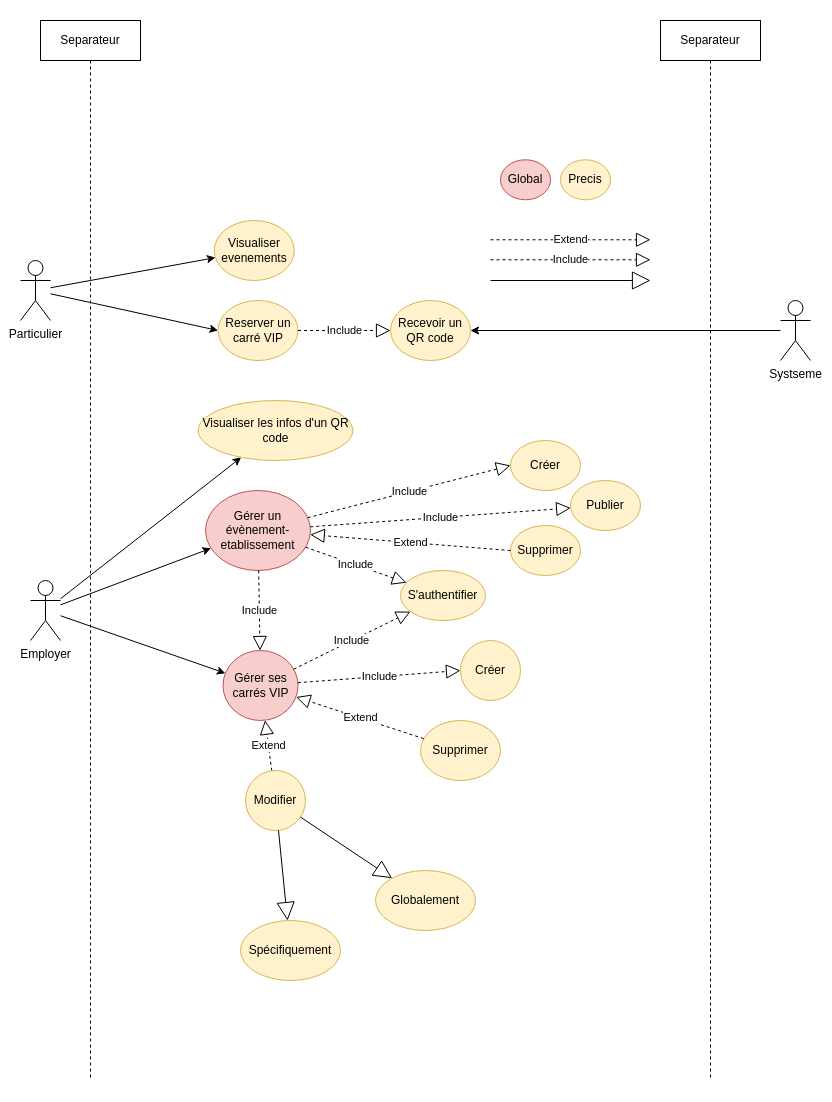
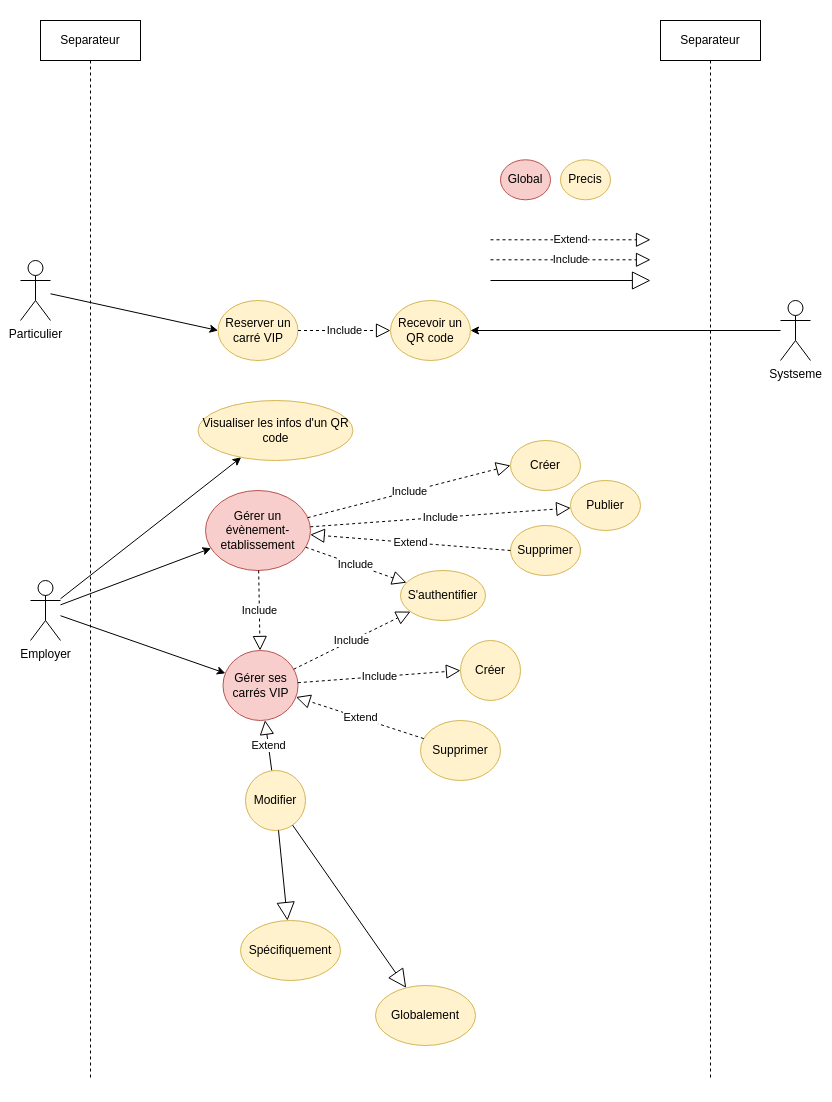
- <mxCell id="24" value="Visualiser evenements" style="ellipse;whiteSpace=wrap;html=1;fillColor=#fff2cc;strokeColor=#d6b656;" parent="1" vertex="1"><mxGeometry x="213.75" y="220" width="80" height="60" as="geometry" /></mxCell>
- <mxCell id="25" style="edgeStyle=none;html=1;" parent="1" source="31" target="24" edge="1"><mxGeometry relative="1" as="geometry"><mxPoint x="70" y="370" as="sourcePoint" /><mxPoint x="230" y="320" as="targetPoint" /></mxGeometry></mxCell>
- <mxCell id="14" value="Extend" style="endArrow=block;dashed=1;endFill=0;endSize=12;html=1;" parent="1" source="20" target="6" edge="1"><mxGeometry width="160" relative="1" as="geometry"><mxPoint x="630" y="350" as="sourcePoint" /><mxPoint x="790" y="350" as="targetPoint" /></mxGeometry></mxCell>
+ <mxCell id="14" value="Extend" style="endArrow=block;dashed=0;endFill=0;endSize=12;html=1;" parent="1" source="20" target="6" edge="1"><mxGeometry width="160" relative="1" as="geometry"><mxPoint x="630" y="350" as="sourcePoint" /><mxPoint x="790" y="350" as="targetPoint" /></mxGeometry></mxCell>
- <mxCell id="43" value="Globalement" style="ellipse;whiteSpace=wrap;html=1;fillColor=#fff2cc;strokeColor=#d6b656;" parent="1" vertex="1"><mxGeometry x="375" y="870" width="100" height="60" as="geometry" /></mxCell>
+ <mxCell id="43" value="Globalement" style="ellipse;whiteSpace=wrap;html=1;fillColor=#fff2cc;strokeColor=#d6b656;" parent="1" vertex="1"><mxGeometry x="375" y="985" width="100" height="60" as="geometry" /></mxCell>
